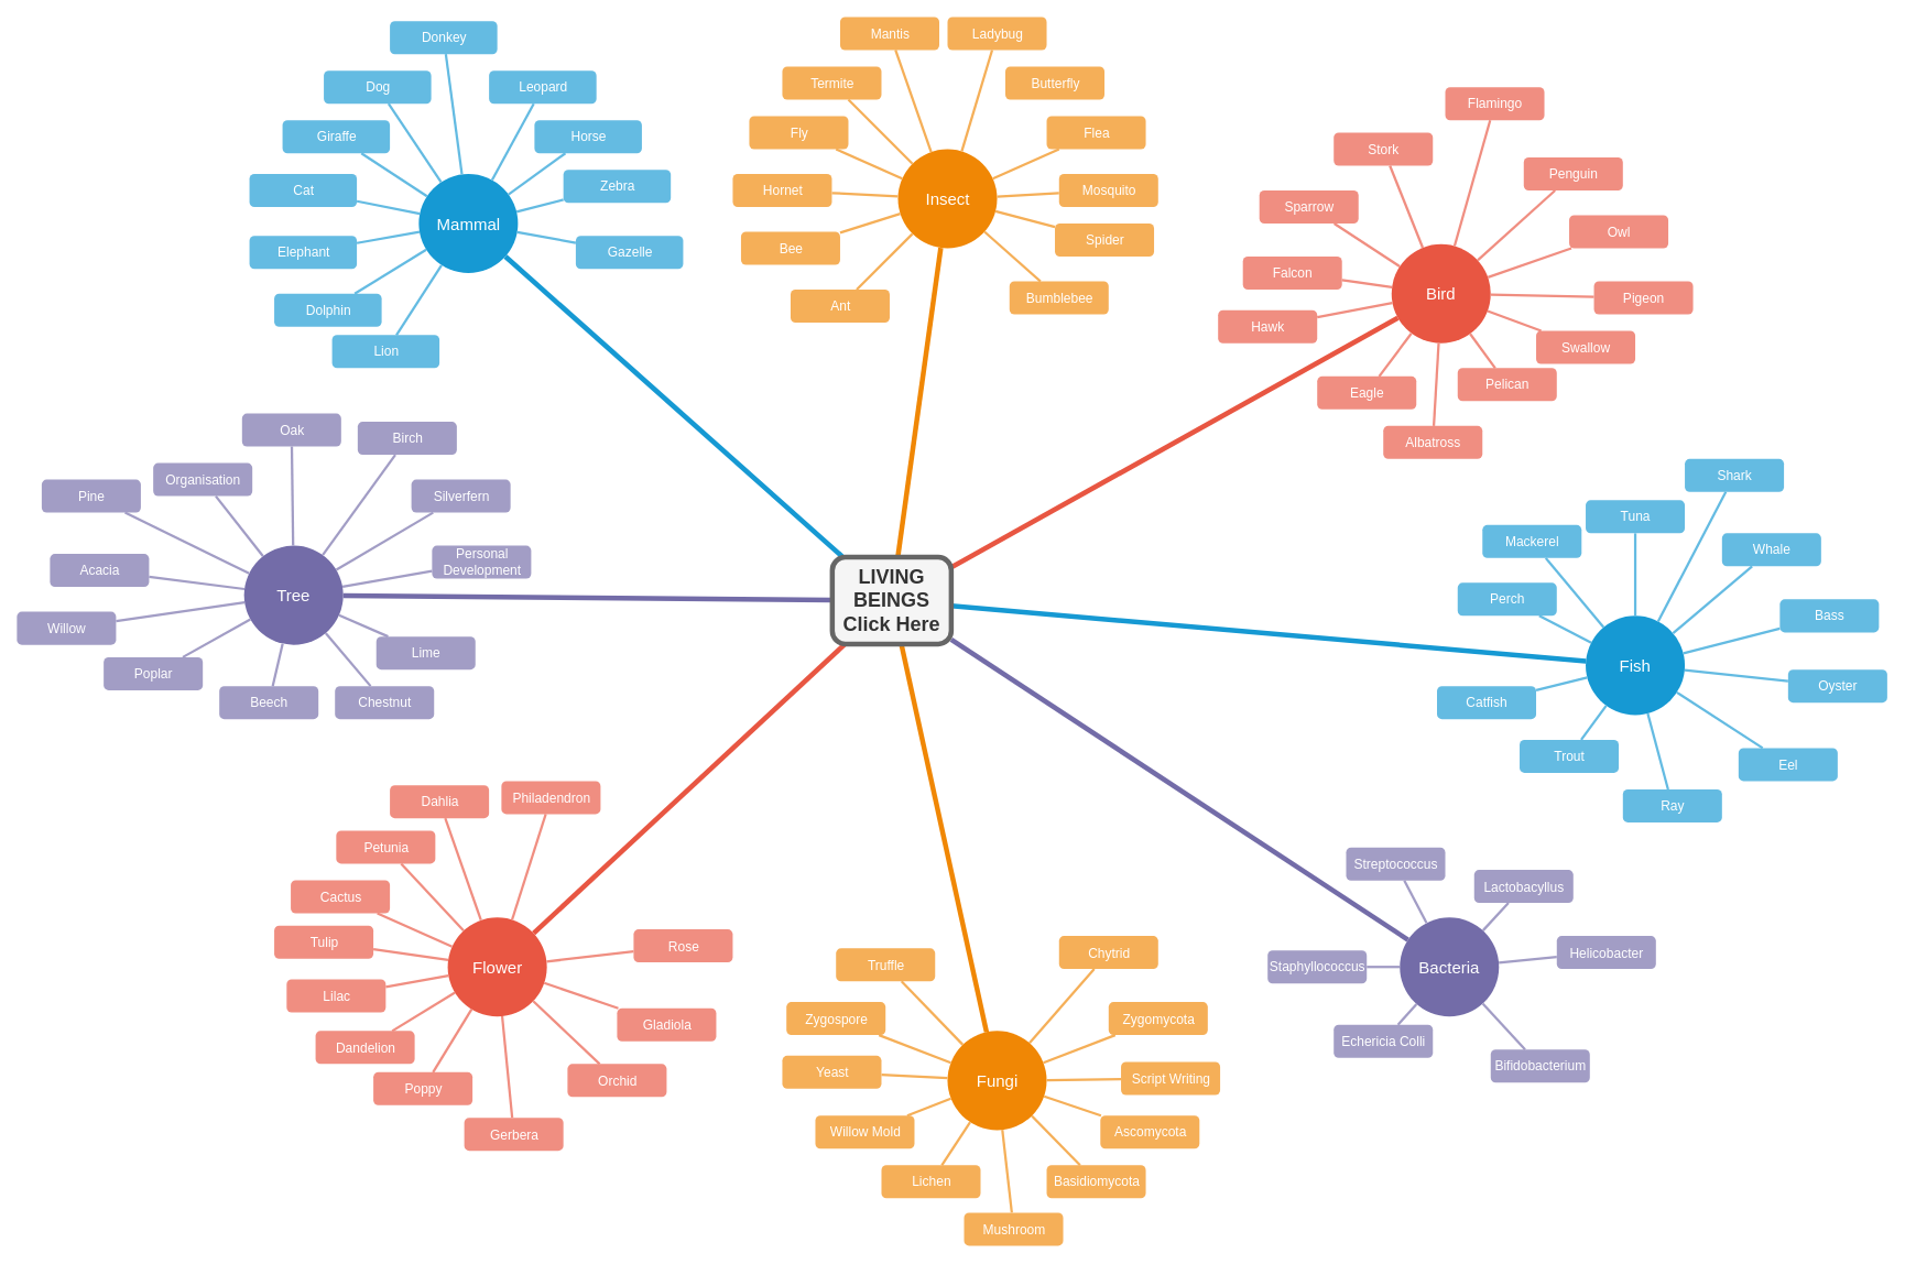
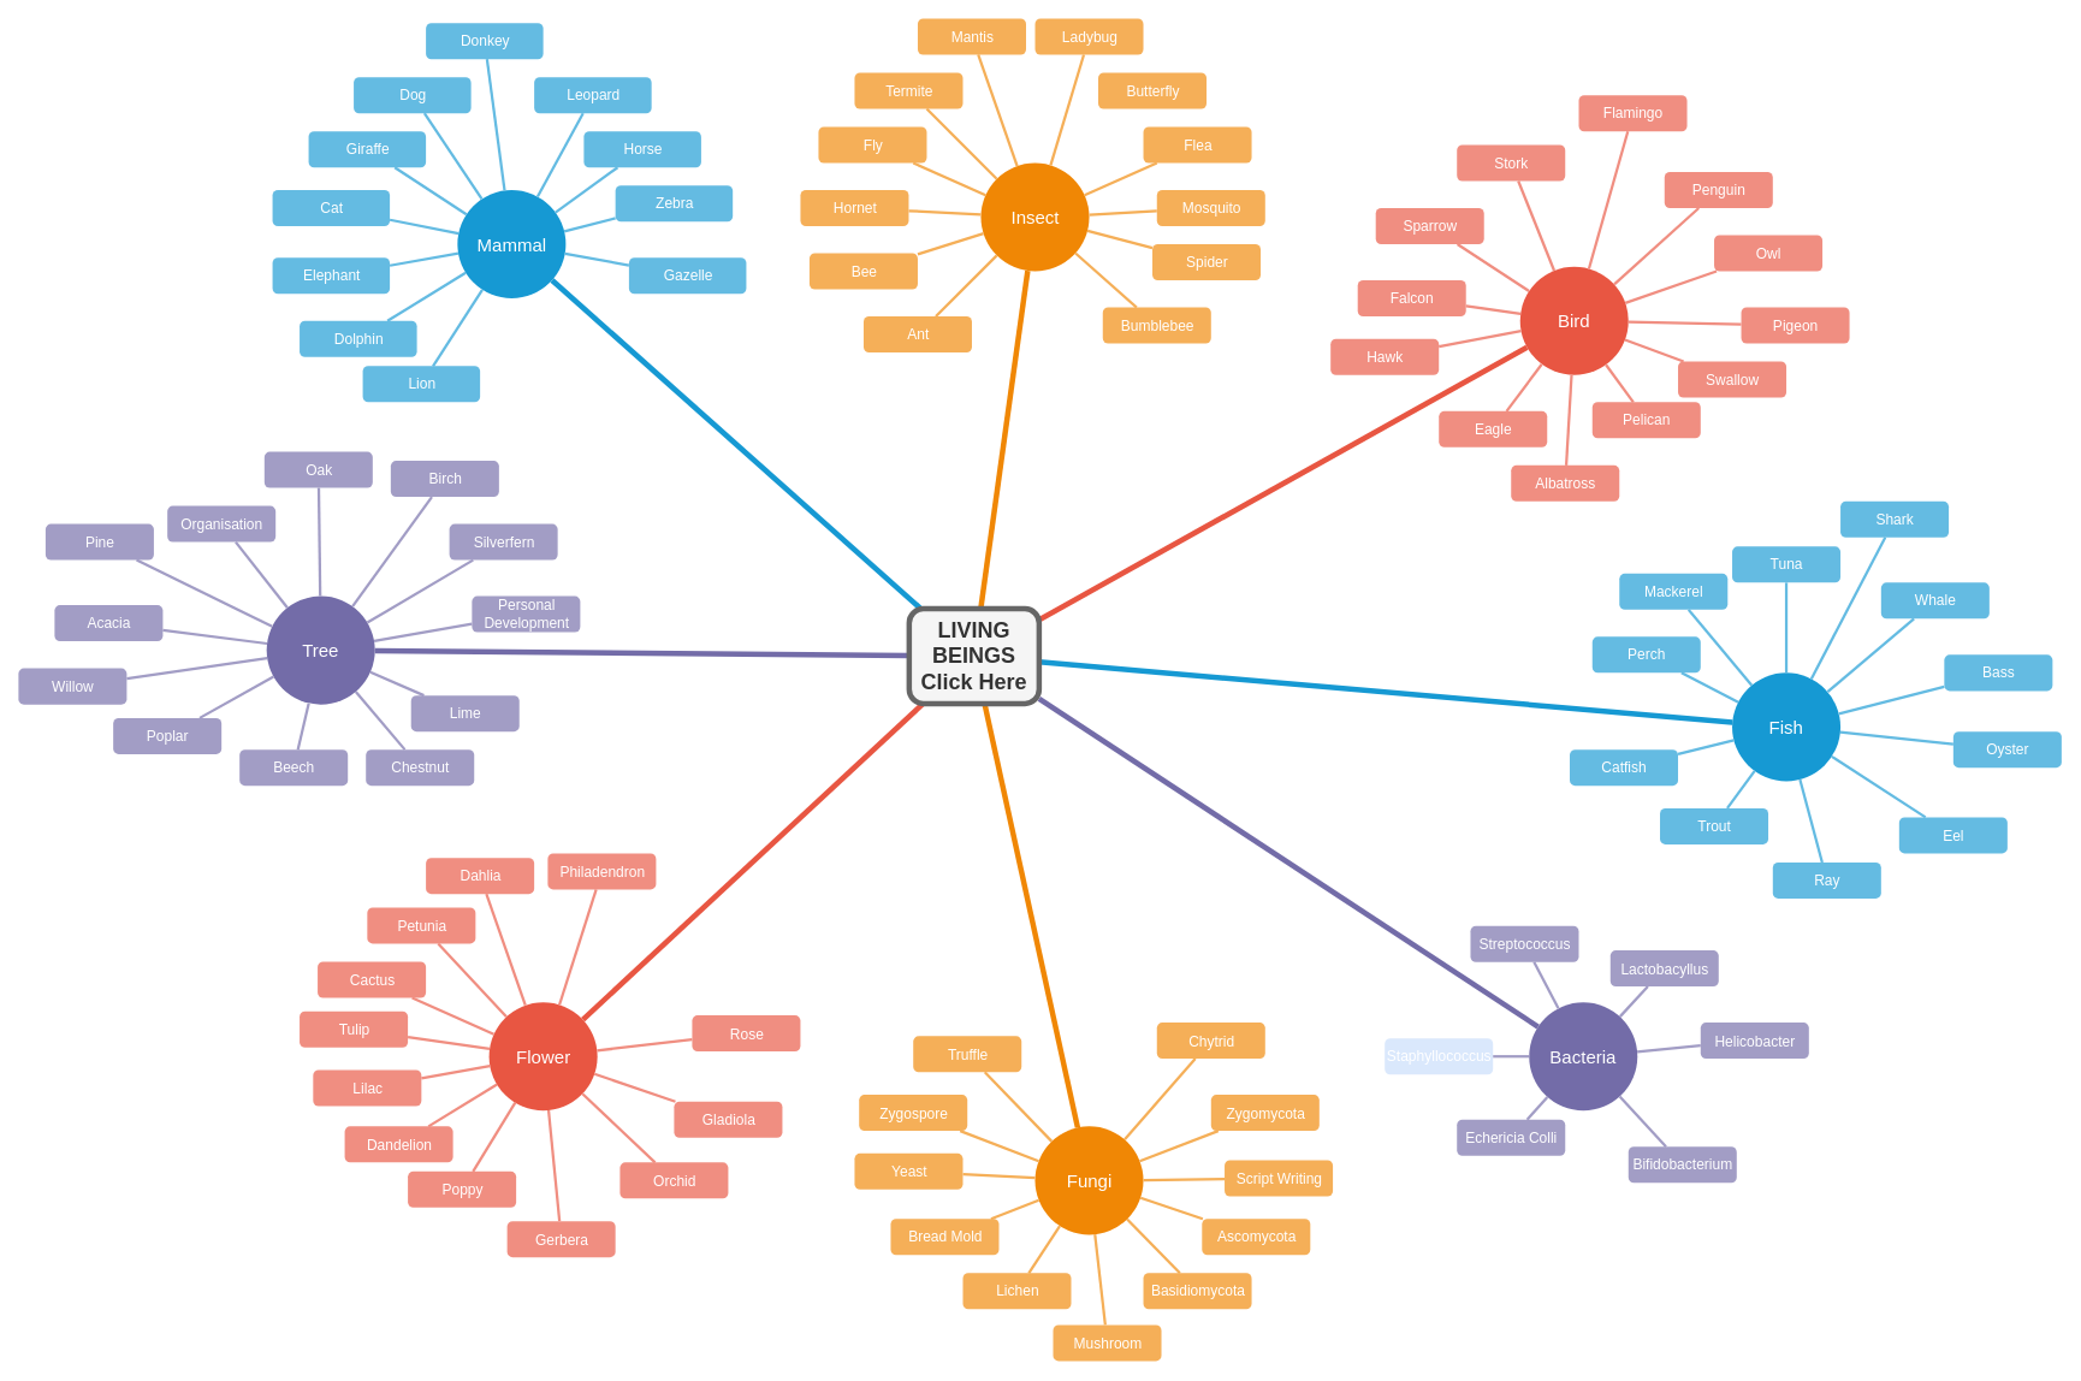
- <mxCell id="113" value="Staphyllococcus" style="rounded=1;fillColor=#a29dc5;strokeColor=none;strokeWidth=3;shadow=0;html=1;fontColor=#FFFFFF;fontSize=16;" parent="1" vertex="1"><mxGeometry x="1534" y="1150" width="120" height="40" as="geometry" /></mxCell>
+ <mxCell id="113" value="Staphyllococcus" style="rounded=1;fillColor=#dae8fc;strokeColor=none;strokeWidth=3;shadow=0;html=1;fontColor=#FFFFFF;fontSize=16;" parent="1" vertex="1"><mxGeometry x="1534" y="1150" width="120" height="40" as="geometry" /></mxCell>
- <mxCell id="125" value="Willow Mold" style="rounded=1;fillColor=#f5af58;strokeColor=none;strokeWidth=3;shadow=0;html=1;fontColor=#FFFFFF;fontSize=16;" parent="1" vertex="1"><mxGeometry x="986.5" y="1350" width="120" height="40" as="geometry" /></mxCell>
+ <mxCell id="125" value="Bread Mold" style="rounded=1;fillColor=#f5af58;strokeColor=none;strokeWidth=3;shadow=0;html=1;fontColor=#FFFFFF;fontSize=16;" parent="1" vertex="1"><mxGeometry x="986.5" y="1350" width="120" height="40" as="geometry" /></mxCell>
